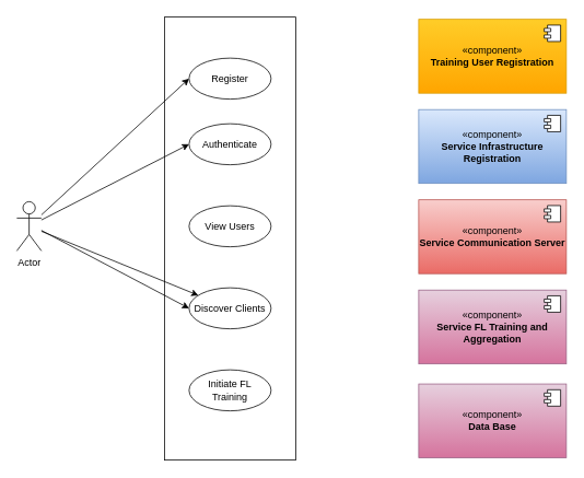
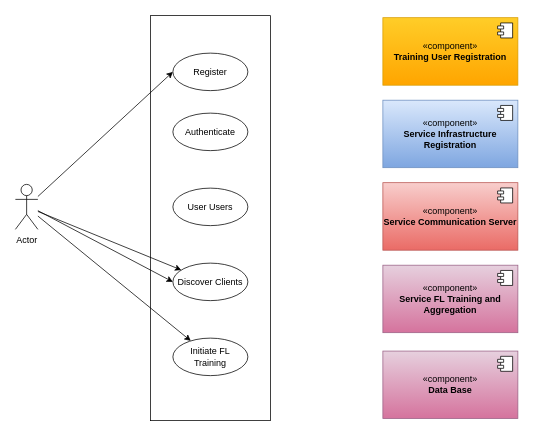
- <mxCell id="21" style="rounded=0;orthogonalLoop=1;jettySize=auto;html=1;entryX=0;entryY=0.5;entryDx=0;entryDy=0;" edge="1" parent="1" source="22" target="6"><mxGeometry relative="1" as="geometry" /></mxCell>
+ <mxCell id="21" style="rounded=0;orthogonalLoop=1;jettySize=auto;html=1;" edge="1" parent="1" source="22" target="4"><mxGeometry relative="1" as="geometry" /></mxCell>
- <mxCell id="5" value="View Users" style="shape=ellipse;html=1;dashed=0;whiteSpace=wrap;perimeter=ellipsePerimeter;" vertex="1" parent="1"><mxGeometry x="230" y="250" width="100" height="50" as="geometry" /></mxCell>
+ <mxCell id="5" value="User Users" style="shape=ellipse;html=1;dashed=0;whiteSpace=wrap;perimeter=ellipsePerimeter;" vertex="1" parent="1"><mxGeometry x="230" y="250" width="100" height="50" as="geometry" /></mxCell>
